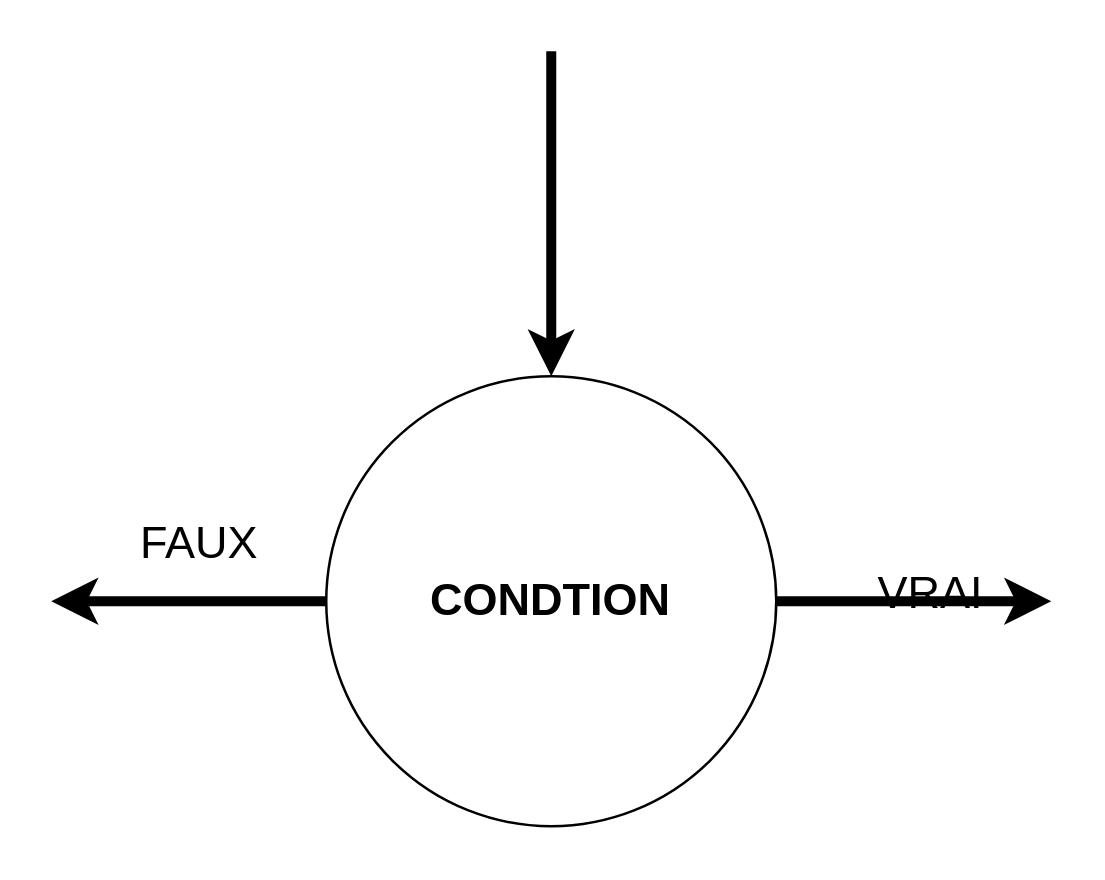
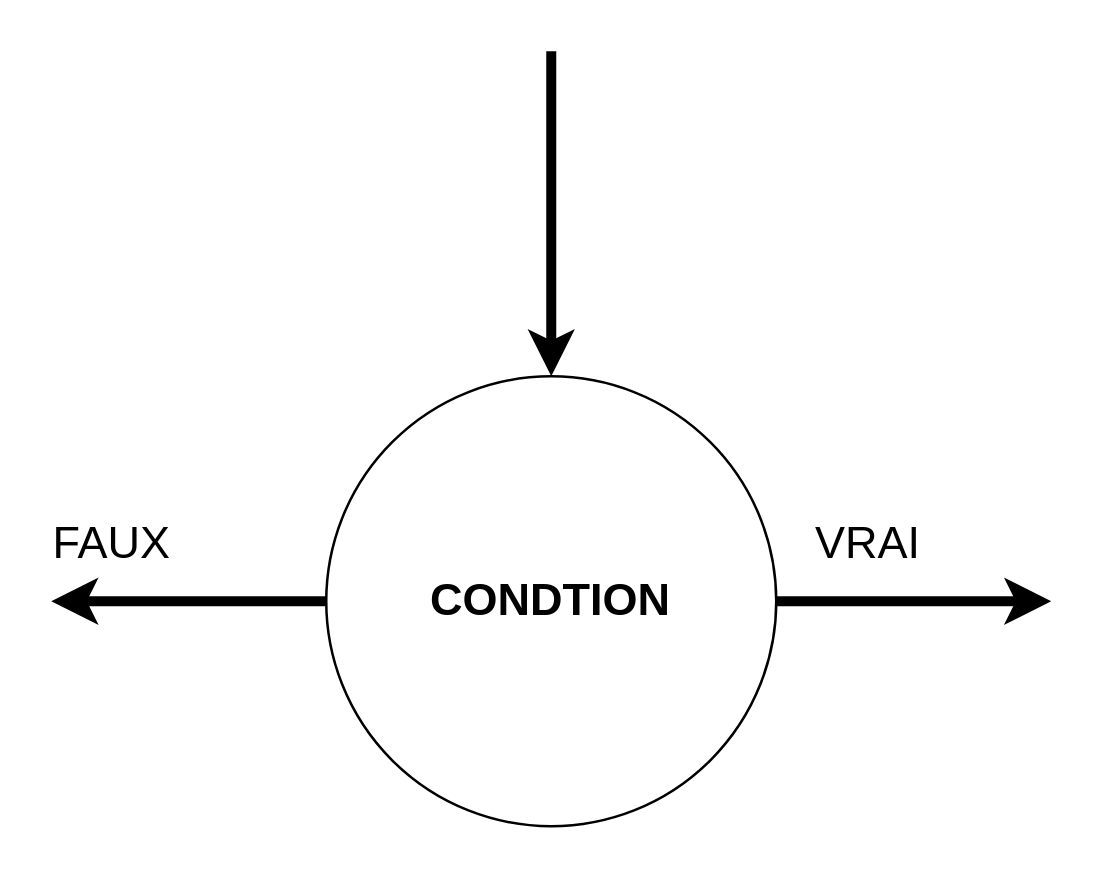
- <mxCell id="6" value="FAUX" style="text;strokeColor=none;fillColor=none;align=left;verticalAlign=middle;spacingLeft=4;spacingRight=4;overflow=hidden;points=[[0,0.5],[1,0.5]];portConstraint=eastwest;rotatable=0;fontSize=18;" vertex="1" parent="1"><mxGeometry x="50" y="200" width="80" height="30" as="geometry" /></mxCell>
+ <mxCell id="6" value="FAUX" style="text;strokeColor=none;fillColor=none;align=left;verticalAlign=middle;spacingLeft=4;spacingRight=4;overflow=hidden;points=[[0,0.5],[1,0.5]];portConstraint=eastwest;rotatable=0;fontSize=18;" vertex="1" parent="1"><mxGeometry x="15" y="200" width="80" height="30" as="geometry" /></mxCell>
- <mxCell id="5" value="VRAI" style="text;strokeColor=none;fillColor=none;align=left;verticalAlign=middle;spacingLeft=4;spacingRight=4;overflow=hidden;points=[[0,0.5],[1,0.5]];portConstraint=eastwest;rotatable=0;fontSize=18;" vertex="1" parent="1"><mxGeometry x="345" y="220" width="80" height="30" as="geometry" /></mxCell>
+ <mxCell id="5" value="VRAI" style="text;strokeColor=none;fillColor=none;align=left;verticalAlign=middle;spacingLeft=4;spacingRight=4;overflow=hidden;points=[[0,0.5],[1,0.5]];portConstraint=eastwest;rotatable=0;fontSize=18;" vertex="1" parent="1"><mxGeometry x="320" y="200" width="80" height="30" as="geometry" /></mxCell>
